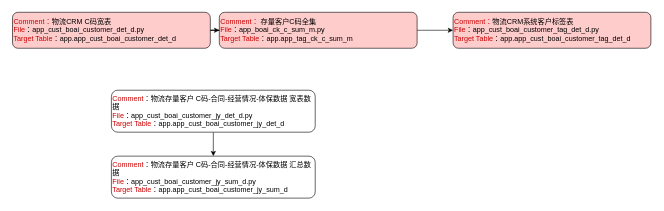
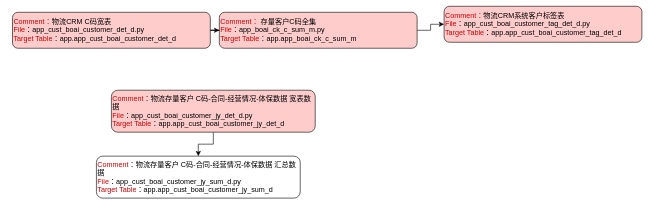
- <mxCell id="8" value="&lt;font color=&quot;#cc0000&quot;&gt;Comment：&lt;/font&gt; 存量客户C码全集&lt;font color=&quot;#cc0000&quot;&gt;&lt;br&gt;&lt;/font&gt;&lt;font color=&quot;#cc0000&quot;&gt;File&lt;/font&gt;：app_boai_ck_c_sum_m&lt;span style=&quot;background-color: initial;&quot;&gt;.py&lt;/span&gt;&lt;br&gt;&lt;font color=&quot;#cc0000&quot;&gt;Target Table&lt;/font&gt;：app.app_tag_ck_c_sum_m" style="rounded=1;whiteSpace=wrap;html=1;align=left;fillColor=#FFCCCC;" parent="1" vertex="1"><mxGeometry x="365" y="20" width="330" height="60" as="geometry" /></mxCell>
+ <mxCell id="8" value="&lt;font color=&quot;#cc0000&quot;&gt;Comment：&lt;/font&gt; 存量客户C码全集&lt;font color=&quot;#cc0000&quot;&gt;&lt;br&gt;&lt;/font&gt;&lt;font color=&quot;#cc0000&quot;&gt;File&lt;/font&gt;：app_boai_ck_c_sum_m&lt;span style=&quot;background-color: initial;&quot;&gt;.py&lt;/span&gt;&lt;br&gt;&lt;font color=&quot;#cc0000&quot;&gt;Target Table&lt;/font&gt;：app.app_boai_ck_c_sum_m" style="rounded=1;whiteSpace=wrap;html=1;align=left;fillColor=#FFCCCC;" parent="1" vertex="1"><mxGeometry x="365" y="20" width="330" height="60" as="geometry" /></mxCell>
- <mxCell id="6" value="&lt;font color=&quot;#cc0000&quot;&gt;Comment：&lt;/font&gt;物流CRM系统客户标签表&lt;br&gt;&lt;font color=&quot;#cc0000&quot;&gt;File&lt;/font&gt;：app_cust_boai_customer_tag_det_d&lt;span style=&quot;background-color: initial;&quot;&gt;.py&lt;/span&gt;&lt;br&gt;&lt;font color=&quot;#cc0000&quot;&gt;Target Table&lt;/font&gt;：app.app_cust_boai_customer_tag_det_d" style="rounded=1;whiteSpace=wrap;html=1;align=left;fillColor=#FFCCCC;" parent="1" vertex="1"><mxGeometry x="755" y="20" width="330" height="60" as="geometry" /></mxCell>
+ <mxCell id="6" value="&lt;font color=&quot;#cc0000&quot;&gt;Comment：&lt;/font&gt;物流CRM系统客户标签表&lt;br&gt;&lt;font color=&quot;#cc0000&quot;&gt;File&lt;/font&gt;：app_cust_boai_customer_tag_det_d&lt;span style=&quot;background-color: initial;&quot;&gt;.py&lt;/span&gt;&lt;br&gt;&lt;font color=&quot;#cc0000&quot;&gt;Target Table&lt;/font&gt;：app.app_cust_boai_customer_tag_det_d" style="rounded=1;whiteSpace=wrap;html=1;align=left;fillColor=#FFCCCC;" parent="1" vertex="1"><mxGeometry x="740" y="10" width="330" height="60" as="geometry" /></mxCell>
- <mxCell id="5" value="&lt;font color=&quot;#cc0000&quot;&gt;Comment&lt;/font&gt;：物流存量客户 C码-合同-经营情况-体保数据 宽表数据&lt;br&gt;&lt;font color=&quot;#cc0000&quot;&gt;File&lt;/font&gt;：app_cust_boai_customer_jy_det_d&lt;span style=&quot;background-color: initial;&quot;&gt;.py&lt;/span&gt;&lt;br&gt;&lt;font color=&quot;#cc0000&quot;&gt;Target Table&lt;/font&gt;：app.app_cust_boai_customer_jy_det_d" style="rounded=1;whiteSpace=wrap;html=1;align=left;" parent="1" vertex="1"><mxGeometry x="185" y="150" width="340" height="70" as="geometry" /></mxCell>
+ <mxCell id="5" value="&lt;font color=&quot;#cc0000&quot;&gt;Comment&lt;/font&gt;：物流存量客户 C码-合同-经营情况-体保数据 宽表数据&lt;br&gt;&lt;font color=&quot;#cc0000&quot;&gt;File&lt;/font&gt;：app_cust_boai_customer_jy_det_d&lt;span style=&quot;background-color: initial;&quot;&gt;.py&lt;/span&gt;&lt;br&gt;&lt;font color=&quot;#cc0000&quot;&gt;Target Table&lt;/font&gt;：app.app_cust_boai_customer_jy_det_d" style="rounded=1;whiteSpace=wrap;html=1;align=left;fillColor=#ffcccc;" parent="1" vertex="1"><mxGeometry x="185" y="150" width="340" height="70" as="geometry" /></mxCell>
- <mxCell id="9" value="&lt;font color=&quot;#cc0000&quot;&gt;Comment&lt;/font&gt;：物流存量客户 C码-合同-经营情况-体保数据 汇总数据&lt;br&gt;&lt;font color=&quot;#cc0000&quot;&gt;File&lt;/font&gt;：app_cust_boai_customer_jy_sum_d&lt;span style=&quot;background-color: initial;&quot;&gt;.py&lt;/span&gt;&lt;br&gt;&lt;font color=&quot;#cc0000&quot;&gt;Target Table&lt;/font&gt;：app.app_cust_boai_customer_jy_sum_d" style="rounded=1;whiteSpace=wrap;html=1;align=left;" parent="1" vertex="1"><mxGeometry x="185" y="260" width="340" height="70" as="geometry" /></mxCell>
+ <mxCell id="9" value="&lt;font color=&quot;#cc0000&quot;&gt;Comment&lt;/font&gt;：物流存量客户 C码-合同-经营情况-体保数据 汇总数据&lt;br&gt;&lt;font color=&quot;#cc0000&quot;&gt;File&lt;/font&gt;：app_cust_boai_customer_jy_sum_d&lt;span style=&quot;background-color: initial;&quot;&gt;.py&lt;/span&gt;&lt;br&gt;&lt;font color=&quot;#cc0000&quot;&gt;Target Table&lt;/font&gt;：app.app_cust_boai_customer_jy_sum_d" style="rounded=1;whiteSpace=wrap;html=1;align=left;" parent="1" vertex="1"><mxGeometry x="160" y="260" width="340" height="70" as="geometry" /></mxCell>
